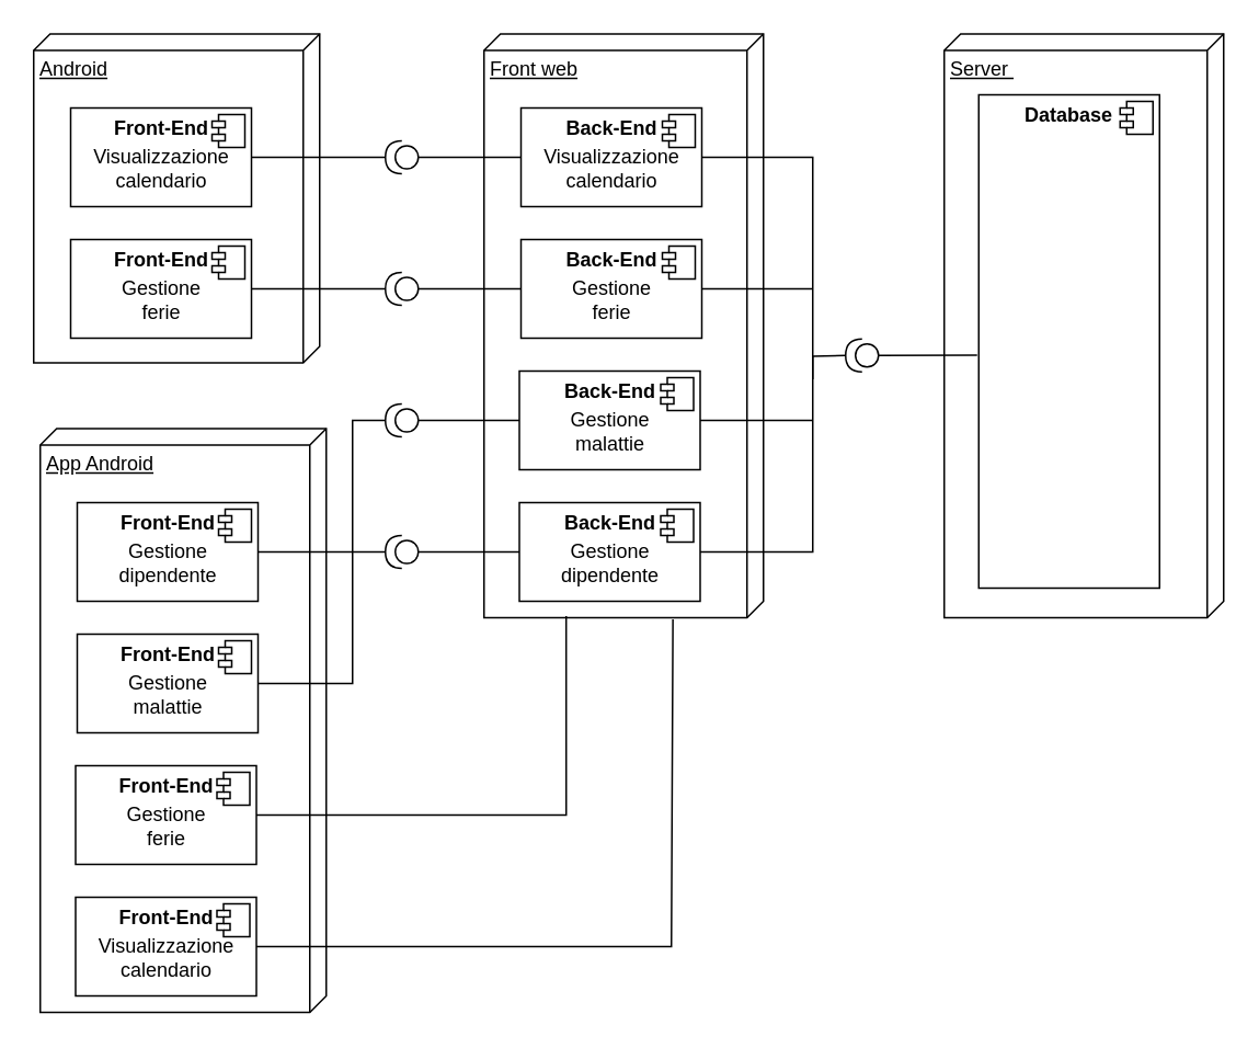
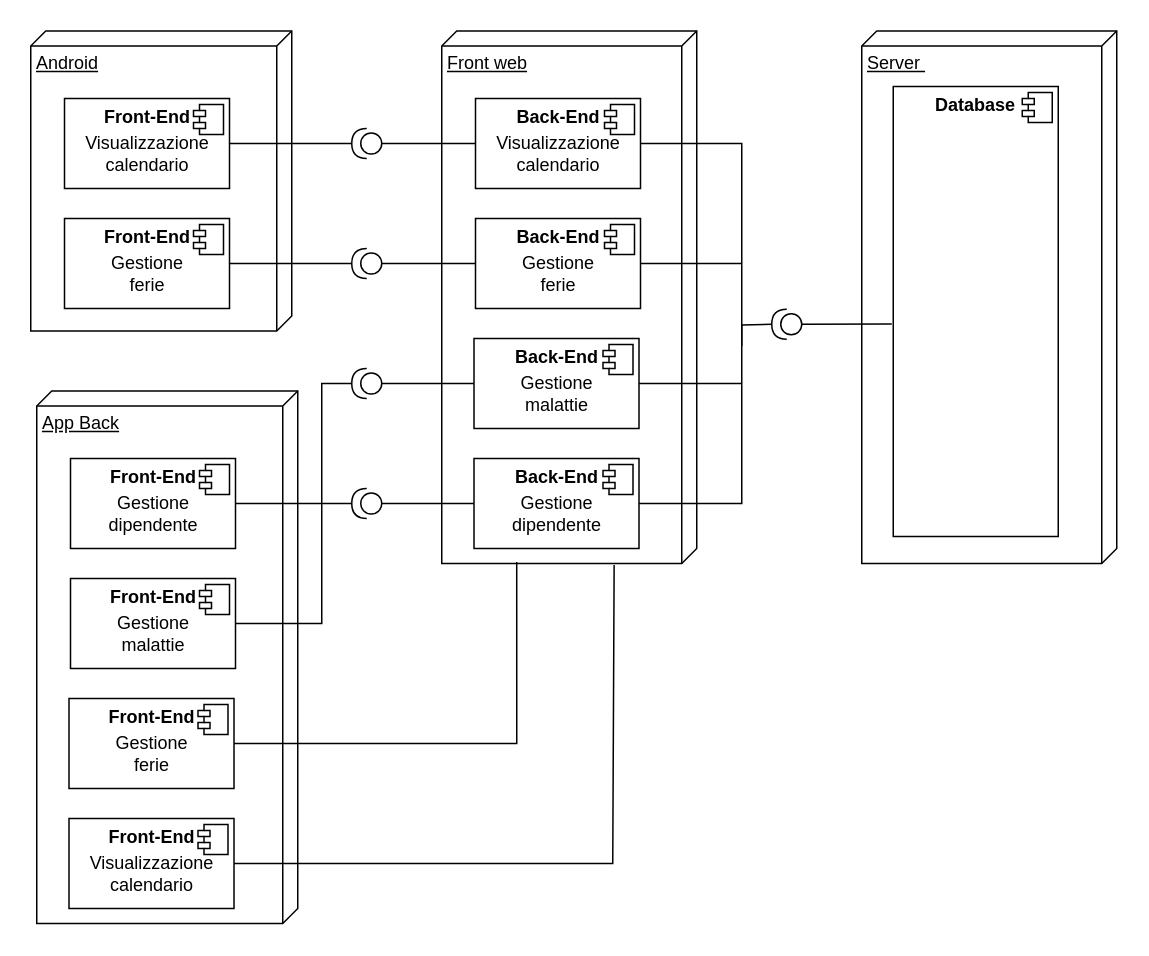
- <mxCell id="41" value="App Android" style="verticalAlign=top;align=left;spacingTop=8;spacingLeft=2;spacingRight=12;shape=cube;size=10;direction=south;fontStyle=4;html=1;" vertex="1" parent="1"><mxGeometry x="24" y="260" width="174" height="355" as="geometry" /></mxCell>
+ <mxCell id="41" value="App Back" style="verticalAlign=top;align=left;spacingTop=8;spacingLeft=2;spacingRight=12;shape=cube;size=10;direction=south;fontStyle=4;html=1;" vertex="1" parent="1"><mxGeometry x="24" y="260" width="174" height="355" as="geometry" /></mxCell>
